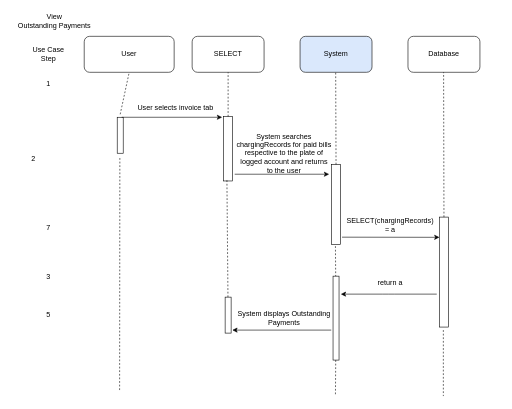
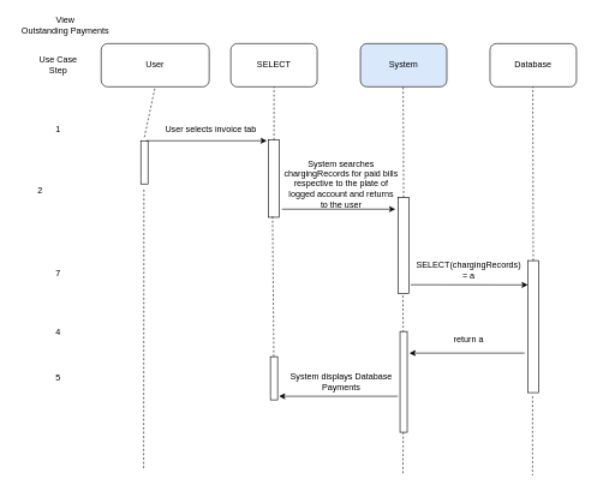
- <mxCell id="31" value="1" style="text;html=1;align=center;verticalAlign=middle;resizable=0;points=[];autosize=1;" parent="1" vertex="1"><mxGeometry x="70" y="130" width="20" height="20" as="geometry" /></mxCell>
+ <mxCell id="31" value="1" style="text;html=1;align=center;verticalAlign=middle;resizable=0;points=[];autosize=1;" parent="1" vertex="1"><mxGeometry x="70" y="170" width="20" height="20" as="geometry" /></mxCell>
- <mxCell id="34" value="3" style="text;html=1;align=center;verticalAlign=middle;resizable=0;points=[];autosize=1;" parent="1" vertex="1"><mxGeometry x="70" y="450.71" width="20" height="20" as="geometry" /></mxCell>
+ <mxCell id="34" value="4" style="text;html=1;align=center;verticalAlign=middle;resizable=0;points=[];autosize=1;" parent="1" vertex="1"><mxGeometry x="70" y="450.71" width="20" height="20" as="geometry" /></mxCell>
- <mxCell id="21" value="System displays Outstanding&lt;br&gt;Payments" style="text;html=1;align=center;verticalAlign=middle;resizable=0;points=[];autosize=1;" parent="1" vertex="1"><mxGeometry x="388" y="515" width="170" height="30" as="geometry" /></mxCell>
+ <mxCell id="21" value="System displays Database&lt;br&gt;Payments" style="text;html=1;align=center;verticalAlign=middle;resizable=0;points=[];autosize=1;" parent="1" vertex="1"><mxGeometry x="388" y="515" width="170" height="30" as="geometry" /></mxCell>
